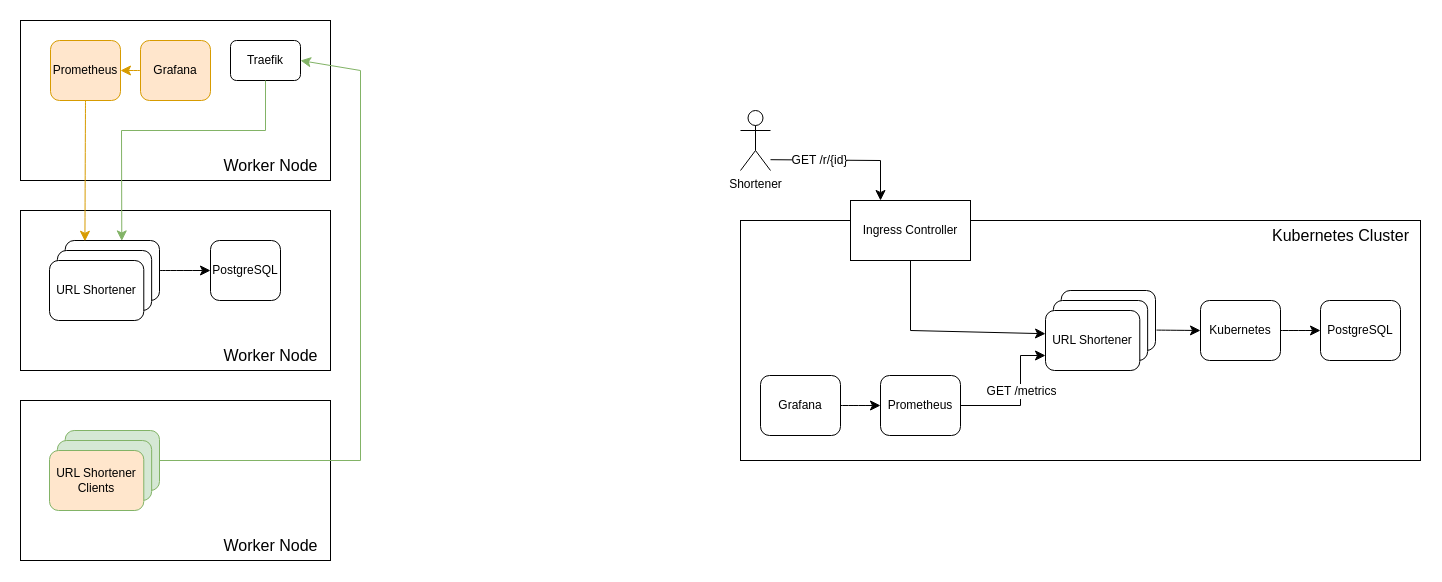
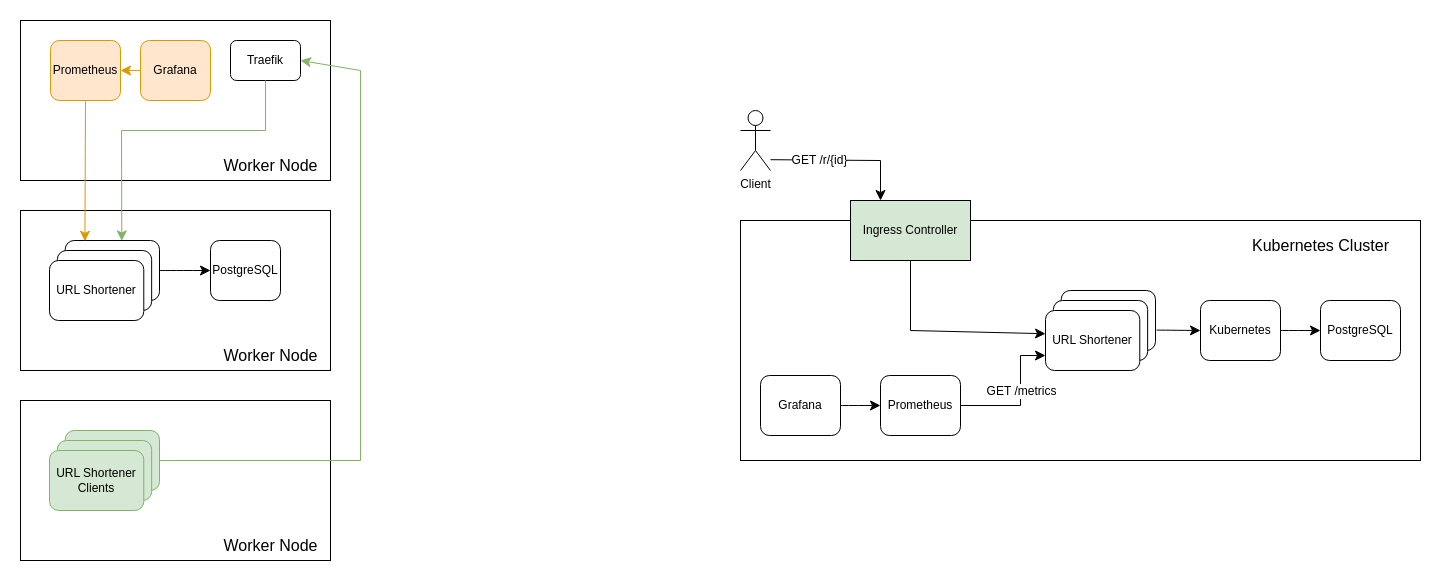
- <mxCell id="39" value="Shortener" style="shape=umlActor;verticalLabelPosition=bottom;verticalAlign=top;html=1;outlineConnect=0;" parent="1" vertex="1"><mxGeometry x="740" y="110" width="30" height="60" as="geometry" /></mxCell>
+ <mxCell id="39" value="Client" style="shape=umlActor;verticalLabelPosition=bottom;verticalAlign=top;html=1;outlineConnect=0;" parent="1" vertex="1"><mxGeometry x="740" y="110" width="30" height="60" as="geometry" /></mxCell>
- <mxCell id="36" value="Ingress Controller" style="rounded=0;whiteSpace=wrap;html=1;" parent="1" vertex="1"><mxGeometry x="850" y="200" width="120" height="60" as="geometry" /></mxCell>
+ <mxCell id="36" value="Ingress Controller" style="rounded=0;whiteSpace=wrap;html=1;fillColor=#d5e8d4;" parent="1" vertex="1"><mxGeometry x="850" y="200" width="120" height="60" as="geometry" /></mxCell>
- <mxCell id="26" value="Kubernetes Cluster" style="text;html=1;align=center;verticalAlign=middle;resizable=0;points=[];autosize=1;strokeColor=none;fillColor=none;fontSize=16;" parent="1" vertex="1"><mxGeometry x="1260" y="220" width="160" height="30" as="geometry" /></mxCell>
+ <mxCell id="26" value="Kubernetes Cluster" style="text;html=1;align=center;verticalAlign=middle;resizable=0;points=[];autosize=1;strokeColor=none;fillColor=none;fontSize=16;" parent="1" vertex="1"><mxGeometry x="1240" y="230" width="160" height="30" as="geometry" /></mxCell>
- <mxCell id="21" value="URL Shortener&lt;br&gt;&lt;div&gt;Clients&lt;/div&gt;" style="rounded=1;whiteSpace=wrap;html=1;fillColor=#ffe6cc;strokeColor=#82b366;" parent="18" vertex="1"><mxGeometry y="20" width="94.286" height="60" as="geometry" /></mxCell>
+ <mxCell id="21" value="URL Shortener&lt;br&gt;&lt;div&gt;Clients&lt;/div&gt;" style="rounded=1;whiteSpace=wrap;html=1;fillColor=#d5e8d4;strokeColor=#82b366;" parent="18" vertex="1"><mxGeometry y="20" width="94.286" height="60" as="geometry" /></mxCell>
